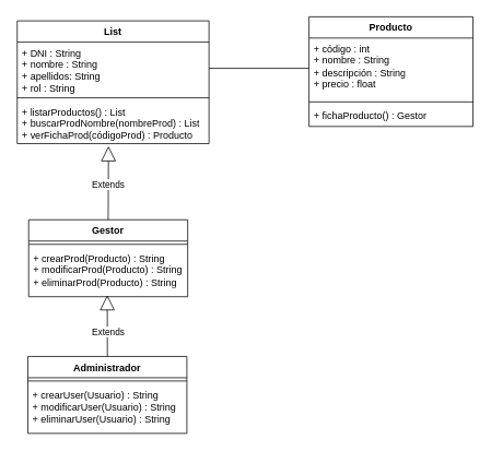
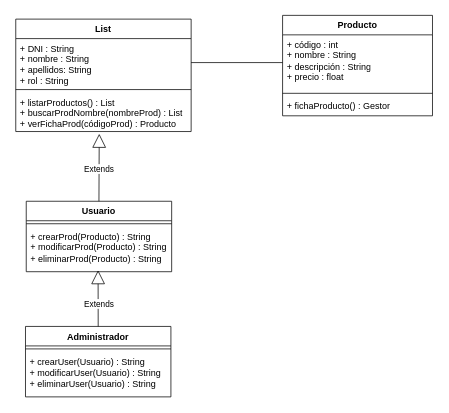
- <mxCell id="10" value="Gestor" style="swimlane;fontStyle=1;align=center;verticalAlign=top;childLayout=stackLayout;horizontal=1;startSize=26;horizontalStack=0;resizeParent=1;resizeParentMax=0;resizeLast=0;collapsible=1;marginBottom=0;whiteSpace=wrap;html=1;" parent="1" vertex="1"><mxGeometry x="34" y="268" width="194" height="94" as="geometry" /></mxCell>
+ <mxCell id="10" value="Usuario" style="swimlane;fontStyle=1;align=center;verticalAlign=top;childLayout=stackLayout;horizontal=1;startSize=26;horizontalStack=0;resizeParent=1;resizeParentMax=0;resizeLast=0;collapsible=1;marginBottom=0;whiteSpace=wrap;html=1;" parent="1" vertex="1"><mxGeometry x="34" y="268" width="194" height="94" as="geometry" /></mxCell>
